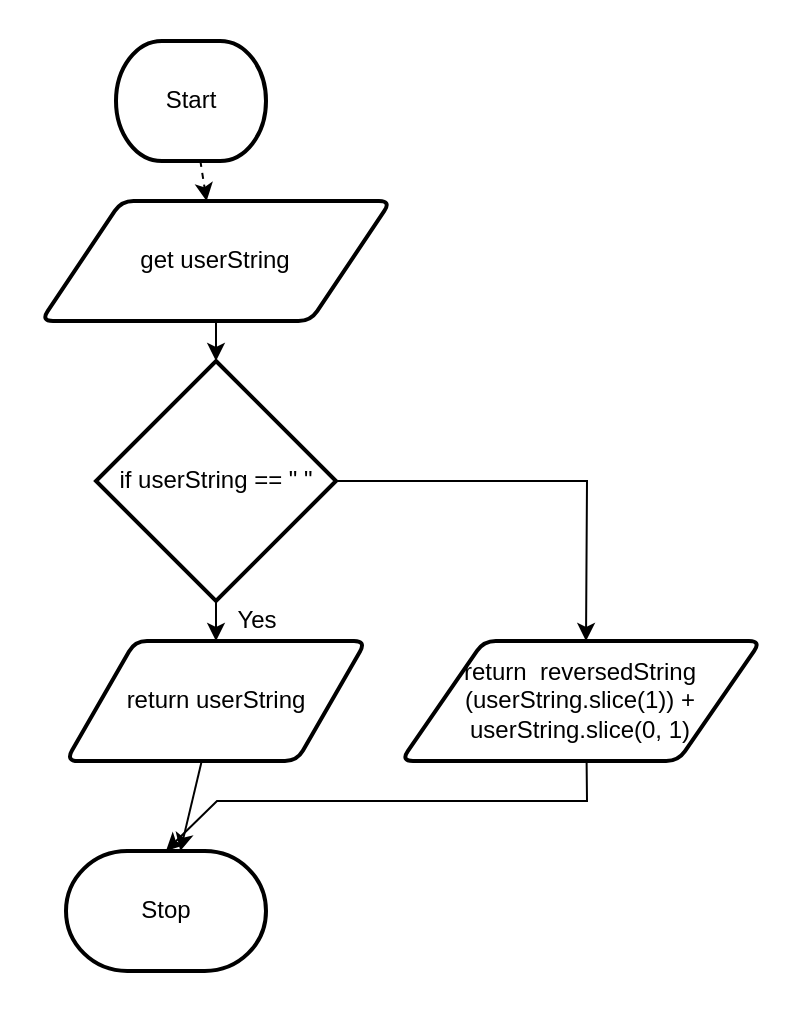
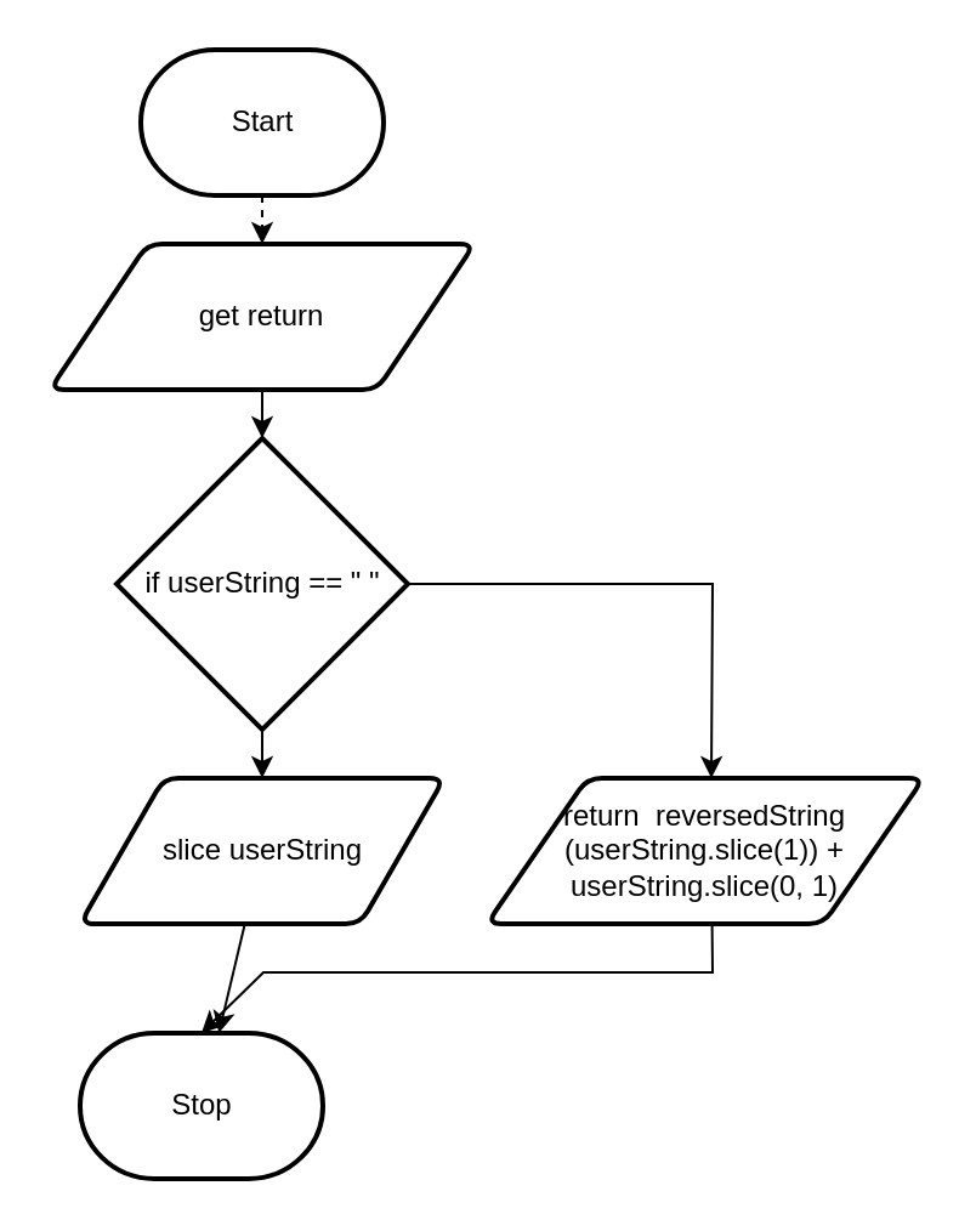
- <mxCell id="3" value="Start" style="strokeWidth=2;html=1;shape=mxgraph.flowchart.terminator;whiteSpace=wrap;" vertex="1" parent="1"><mxGeometry x="57.5" y="20" width="75" height="60" as="geometry" /></mxCell>
+ <mxCell id="3" value="Start" style="strokeWidth=2;html=1;shape=mxgraph.flowchart.terminator;whiteSpace=wrap;" vertex="1" parent="1"><mxGeometry x="57.5" y="20" width="100" height="60" as="geometry" /></mxCell>
- <mxCell id="5" value="get userString" style="shape=parallelogram;html=1;strokeWidth=2;perimeter=parallelogramPerimeter;whiteSpace=wrap;rounded=1;arcSize=12;size=0.23;" vertex="1" parent="1"><mxGeometry x="20" y="100" width="175" height="60" as="geometry" /></mxCell>
+ <mxCell id="5" value="get return" style="shape=parallelogram;html=1;strokeWidth=2;perimeter=parallelogramPerimeter;whiteSpace=wrap;rounded=1;arcSize=12;size=0.23;" vertex="1" parent="1"><mxGeometry x="20" y="100" width="175" height="60" as="geometry" /></mxCell>
- <mxCell id="12" value="Yes" style="text;html=1;resizable=0;autosize=1;align=center;verticalAlign=middle;points=[];fillColor=none;strokeColor=none;rounded=0;" vertex="1" parent="1"><mxGeometry x="107.5" y="300" width="40" height="20" as="geometry" /></mxCell>
- <mxCell id="10" value="return userString" style="shape=parallelogram;html=1;strokeWidth=2;perimeter=parallelogramPerimeter;whiteSpace=wrap;rounded=1;arcSize=12;size=0.23;" vertex="1" parent="1"><mxGeometry x="32.5" y="320" width="150" height="60" as="geometry" /></mxCell>
+ <mxCell id="10" value="slice userString" style="shape=parallelogram;html=1;strokeWidth=2;perimeter=parallelogramPerimeter;whiteSpace=wrap;rounded=1;arcSize=12;size=0.23;" vertex="1" parent="1"><mxGeometry x="32.5" y="320" width="150" height="60" as="geometry" /></mxCell>
